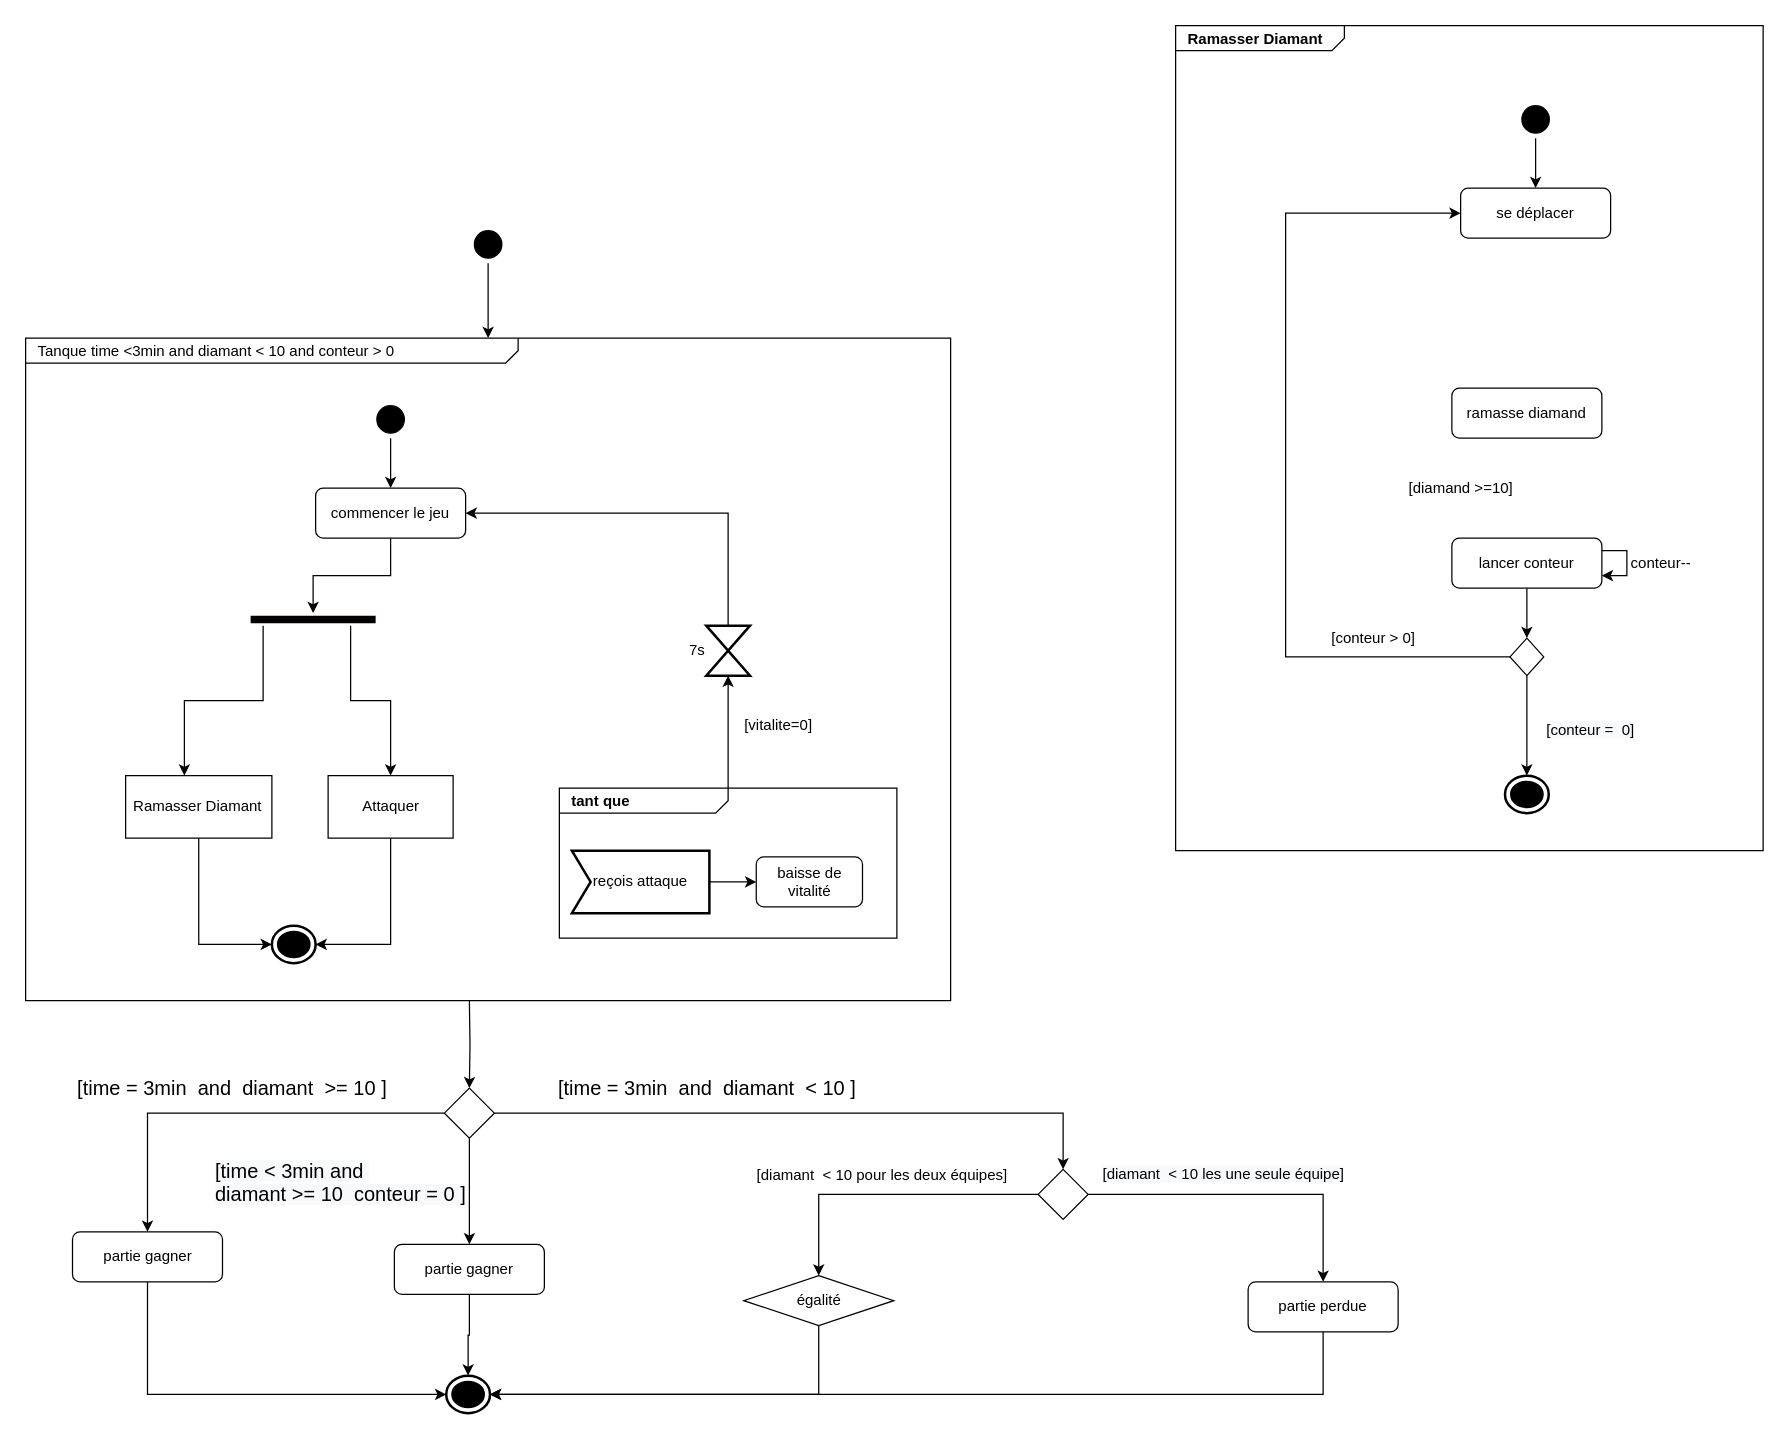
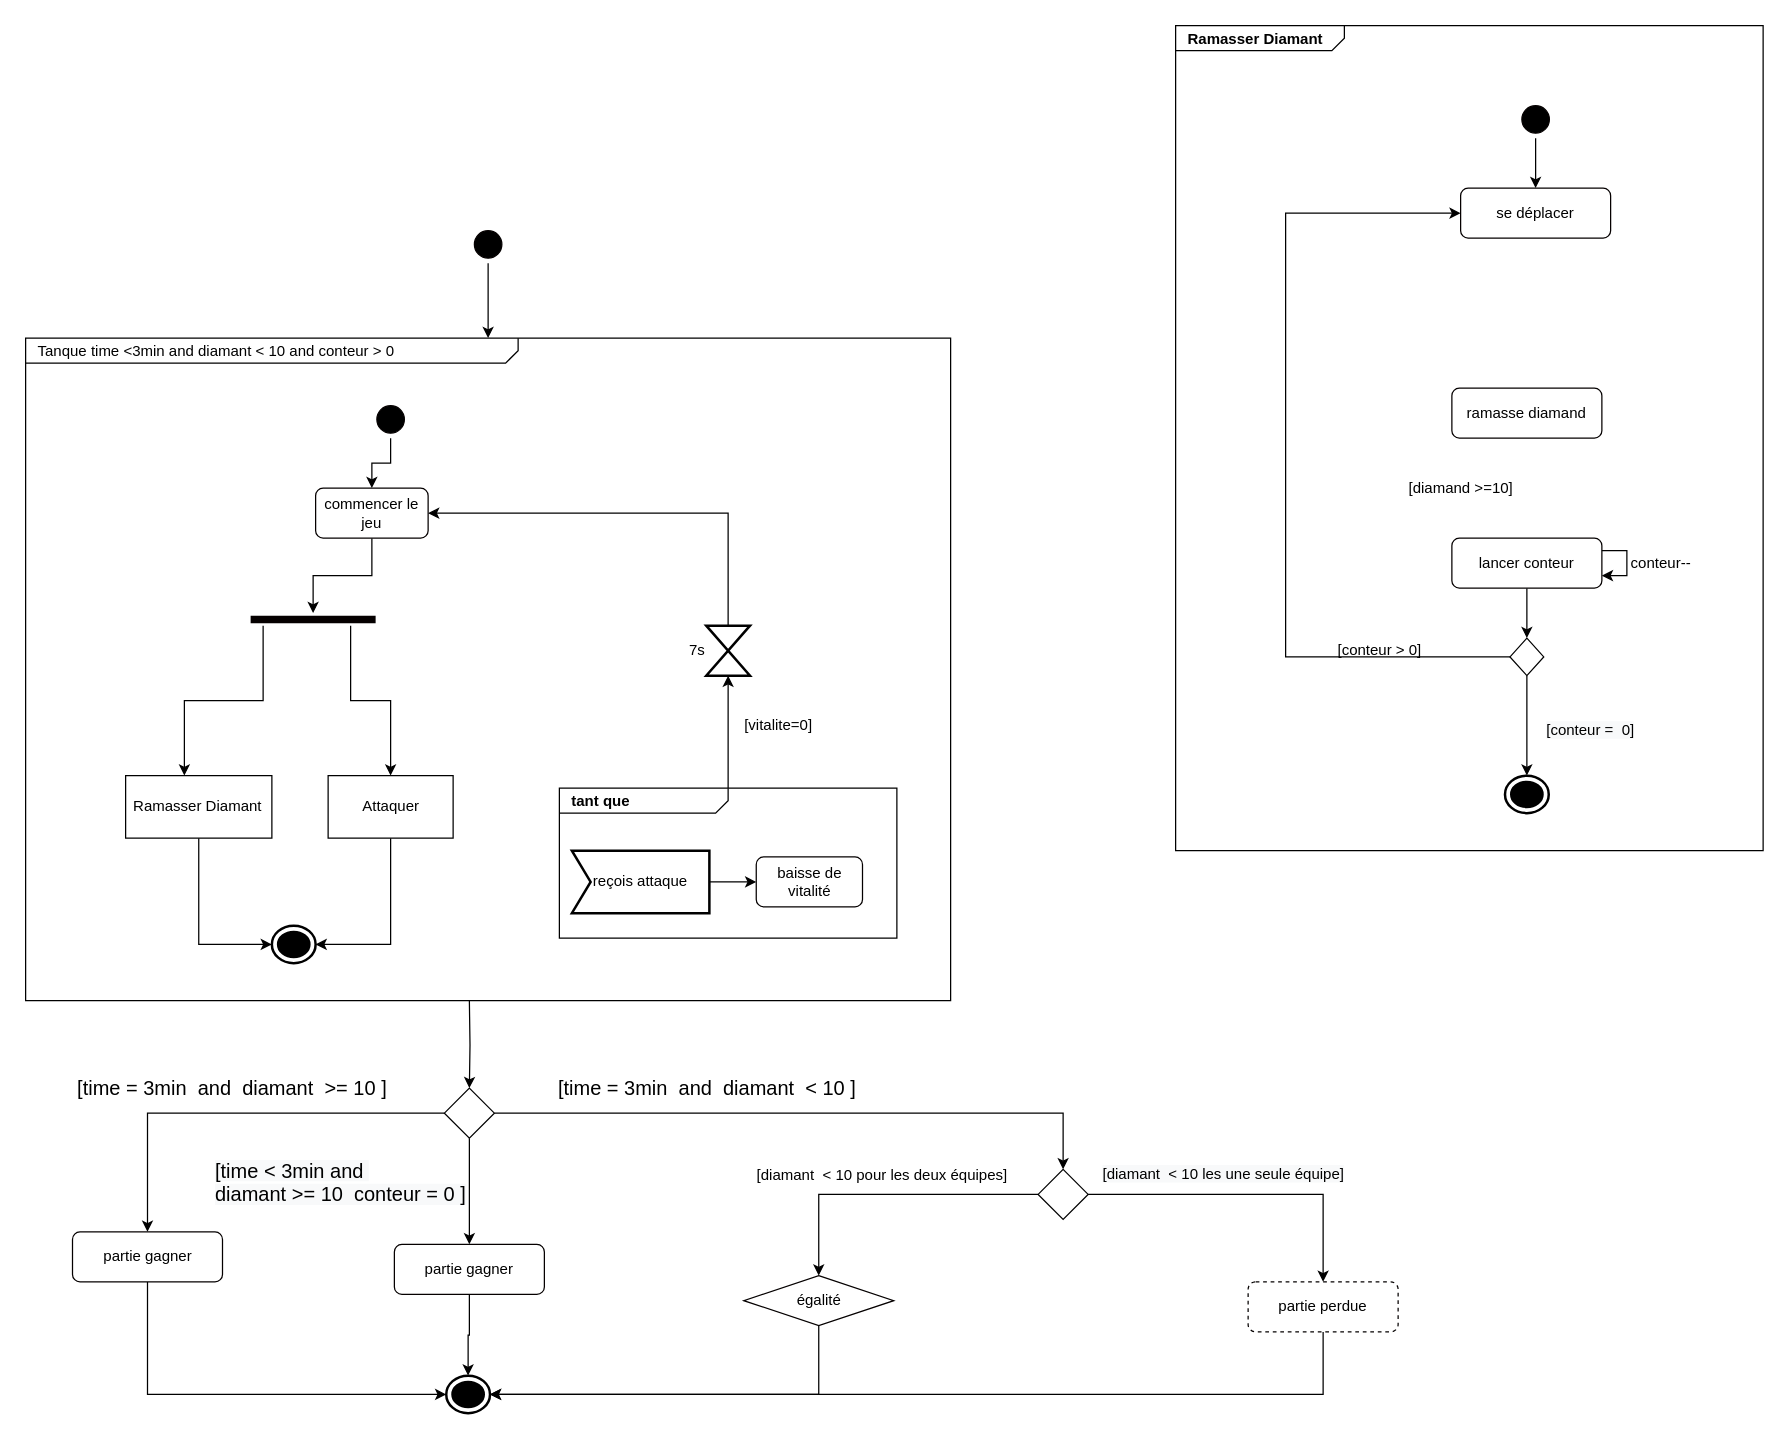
- <mxCell id="20" value="commencer le jeu" style="rounded=1;whiteSpace=wrap;html=1;strokeColor=#050000;" parent="1" vertex="1"><mxGeometry x="252" y="390" width="120" height="40" as="geometry" /></mxCell>
+ <mxCell id="20" value="commencer le jeu" style="rounded=1;whiteSpace=wrap;html=1;strokeColor=#050000;" parent="1" vertex="1"><mxGeometry x="252" y="390" width="90" height="40" as="geometry" /></mxCell>
- <mxCell id="40" value="[conteur &amp;gt; 0]" style="text;html=1;align=center;verticalAlign=middle;resizable=0;points=[];autosize=1;strokeColor=none;fillColor=none;" vertex="1" parent="1"><mxGeometry x="1058" y="500" width="80" height="20" as="geometry" /></mxCell>
+ <mxCell id="40" value="[conteur &amp;gt; 0]" style="text;html=1;align=center;verticalAlign=middle;resizable=0;points=[];autosize=1;strokeColor=none;fillColor=none;" vertex="1" parent="1"><mxGeometry x="1063" y="510" width="80" height="20" as="geometry" /></mxCell>
- <mxCell id="59" value="partie perdue" style="rounded=1;whiteSpace=wrap;html=1;strokeColor=#050000;" vertex="1" parent="1"><mxGeometry x="998" y="1025" width="120" height="40" as="geometry" /></mxCell>
+ <mxCell id="59" value="partie perdue" style="rounded=1;whiteSpace=wrap;html=1;strokeColor=#050000;dashed=1;" vertex="1" parent="1"><mxGeometry x="998" y="1025" width="120" height="40" as="geometry" /></mxCell>
